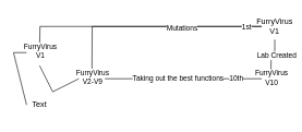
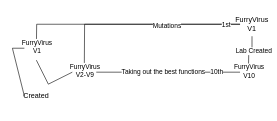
- <mxCell id="17" value="Text" style="text;html=1;align=center;verticalAlign=middle;whiteSpace=wrap;rounded=0;" vertex="1" parent="1"><mxGeometry x="40" y="140" width="40" height="40" as="geometry" /></mxCell>
+ <mxCell id="17" value="Created" style="text;html=1;align=center;verticalAlign=middle;whiteSpace=wrap;rounded=0;" vertex="1" parent="1"><mxGeometry x="40" y="140" width="40" height="40" as="geometry" /></mxCell>
